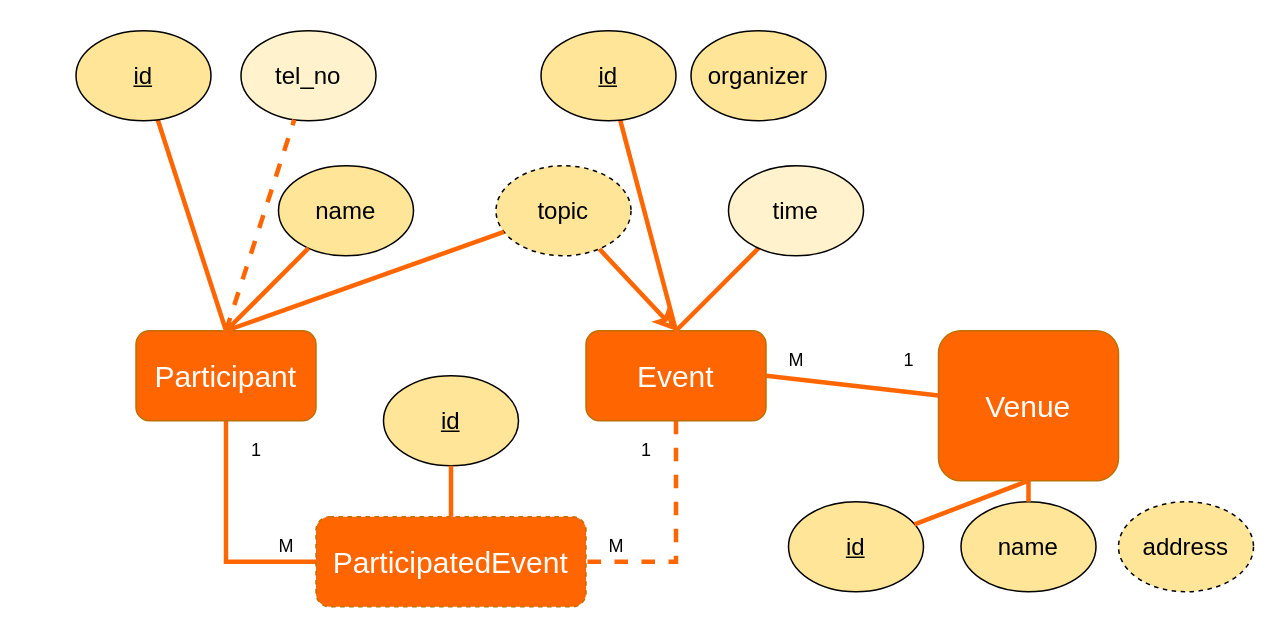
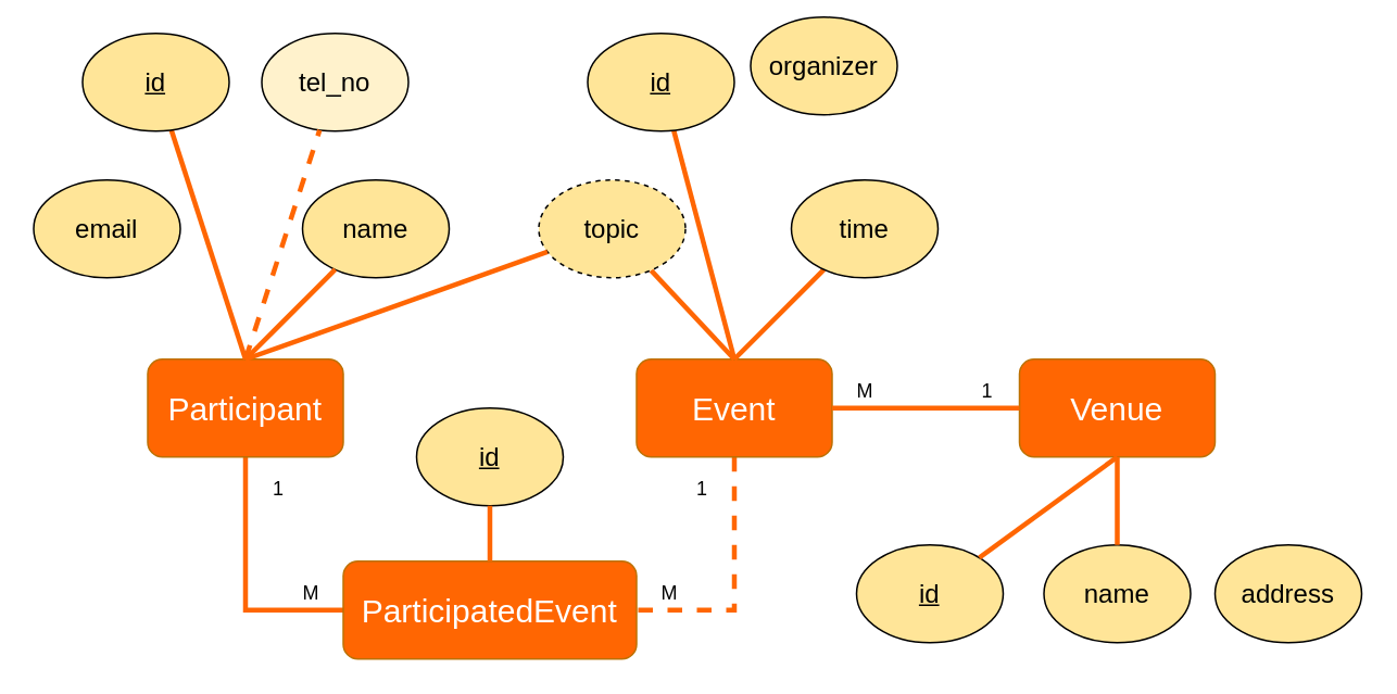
- <mxCell id="13" value="organizer" style="ellipse;whiteSpace=wrap;html=1;fillColor=#FFE598;fontSize=16;" parent="1" vertex="1"><mxGeometry x="460" y="20" width="90" height="60" as="geometry" /></mxCell>
+ <mxCell id="13" value="organizer" style="ellipse;whiteSpace=wrap;html=1;fillColor=#FFE598;fontSize=16;" parent="1" vertex="1"><mxGeometry x="460" y="10" width="90" height="60" as="geometry" /></mxCell>
+ <mxCell id="24" value="&lt;span style=&quot;white-space: pre&quot;&gt;email&lt;br&gt;&lt;/span&gt;" style="ellipse;whiteSpace=wrap;html=1;fillColor=#FFE598;fontSize=16;" vertex="1" parent="1"><mxGeometry x="20" y="110" width="90" height="60" as="geometry" /></mxCell>
- <mxCell id="15" value="time" style="ellipse;whiteSpace=wrap;html=1;fillColor=#fff2cc;fontSize=16;" parent="1" vertex="1"><mxGeometry x="485" y="110" width="90" height="60" as="geometry" /></mxCell>
+ <mxCell id="15" value="time" style="ellipse;whiteSpace=wrap;html=1;fillColor=#FFE598;fontSize=16;" parent="1" vertex="1"><mxGeometry x="485" y="110" width="90" height="60" as="geometry" /></mxCell>
- <mxCell id="11" style="edgeStyle=none;rounded=0;orthogonalLoop=1;jettySize=auto;html=1;fontSize=16;fontColor=#FFFFFF;endArrow=classic;endFill=0;strokeColor=#FF6602;strokeWidth=3;entryX=0.5;entryY=0;entryDx=0;entryDy=0;" parent="1" source="12" edge="1" target="9"><mxGeometry relative="1" as="geometry"><mxPoint x="456" y="280" as="targetPoint" /></mxGeometry></mxCell>
+ <mxCell id="11" style="edgeStyle=none;rounded=0;orthogonalLoop=1;jettySize=auto;html=1;fontSize=16;fontColor=#FFFFFF;endArrow=none;endFill=0;strokeColor=#FF6602;strokeWidth=3;entryX=0.5;entryY=0;entryDx=0;entryDy=0;" parent="1" source="12" edge="1" target="9"><mxGeometry relative="1" as="geometry"><mxPoint x="456" y="280" as="targetPoint" /></mxGeometry></mxCell>
- <mxCell id="19" value="Venue" style="rounded=1;whiteSpace=wrap;html=1;fillColor=#FF6602;strokeColor=#BD7000;fontColor=#FFFFFF;fontSize=20;" vertex="1" parent="1"><mxGeometry x="625" y="220" width="120" height="100" as="geometry" /></mxCell>
+ <mxCell id="19" value="Venue" style="rounded=1;whiteSpace=wrap;html=1;fillColor=#FF6602;strokeColor=#BD7000;fontColor=#FFFFFF;fontSize=20;" vertex="1" parent="1"><mxGeometry x="625" y="220" width="120" height="60" as="geometry" /></mxCell>
- <mxCell id="30" value="address" style="ellipse;whiteSpace=wrap;html=1;fillColor=#FFE598;fontSize=16;dashed=1;" vertex="1" parent="1"><mxGeometry x="745" y="334" width="90" height="60" as="geometry" /></mxCell>
+ <mxCell id="30" value="address" style="ellipse;whiteSpace=wrap;html=1;fillColor=#FFE598;fontSize=16;" vertex="1" parent="1"><mxGeometry x="745" y="334" width="90" height="60" as="geometry" /></mxCell>
- <mxCell id="32" value="ParticipatedEvent" style="rounded=1;whiteSpace=wrap;html=1;fillColor=#FF6602;strokeColor=#BD7000;fontColor=#FFFFFF;fontSize=20;dashed=1;" vertex="1" parent="1"><mxGeometry x="210" y="344" width="180" height="60" as="geometry" /></mxCell>
+ <mxCell id="32" value="ParticipatedEvent" style="rounded=1;whiteSpace=wrap;html=1;fillColor=#FF6602;strokeColor=#BD7000;fontColor=#FFFFFF;fontSize=20;" vertex="1" parent="1"><mxGeometry x="210" y="344" width="180" height="60" as="geometry" /></mxCell>
